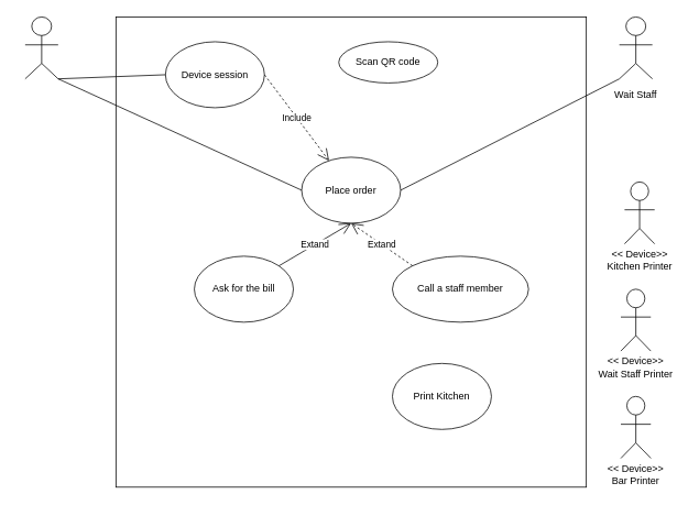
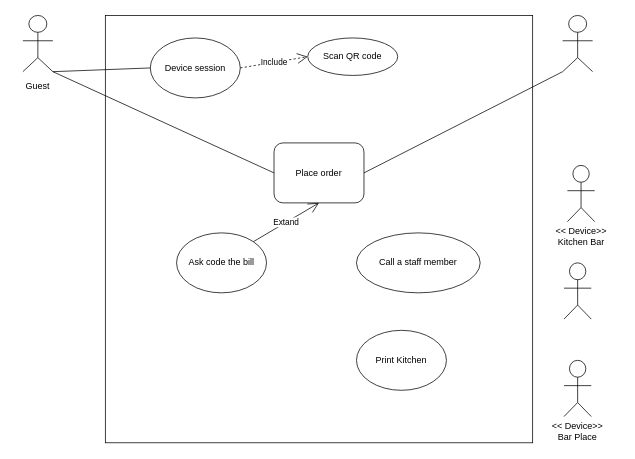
+ <mxCell id="13" value="Guest" style="text;html=1;strokeColor=none;fillColor=none;align=center;verticalAlign=middle;whiteSpace=wrap;rounded=0;" vertex="1" parent="11"><mxGeometry y="80" width="60" height="30" as="geometry" /></mxCell>
- <mxCell id="16" value="Wait Staff" style="text;html=1;strokeColor=none;fillColor=none;align=center;verticalAlign=middle;whiteSpace=wrap;rounded=0;" vertex="1" parent="14"><mxGeometry y="80" width="60" height="30" as="geometry" /></mxCell>
- <mxCell id="8" value="Include" style="endArrow=open;endSize=12;dashed=1;html=1;rounded=0;exitX=1;exitY=0.5;exitDx=0;exitDy=0;" edge="1" parent="1" source="3" target="4"><mxGeometry width="160" relative="1" as="geometry"><mxPoint x="300" y="134.5" as="sourcePoint" /><mxPoint x="460" y="134.5" as="targetPoint" /></mxGeometry></mxCell>
+ <mxCell id="8" value="Include" style="endArrow=open;endSize=12;dashed=1;html=1;rounded=0;entryX=0;entryY=0.5;entryDx=0;entryDy=0;exitX=1;exitY=0.5;exitDx=0;exitDy=0;" edge="1" parent="1" source="3" target="7"><mxGeometry width="160" relative="1" as="geometry"><mxPoint x="300" y="134.5" as="sourcePoint" /><mxPoint x="460" y="134.5" as="targetPoint" /></mxGeometry></mxCell>
- <mxCell id="4" value="Place&amp;nbsp;order" style="ellipse;whiteSpace=wrap;html=1;fillColor=none;" vertex="1" parent="1"><mxGeometry x="365" y="190" width="120" height="80" as="geometry" /></mxCell>
+ <mxCell id="4" value="Place&amp;nbsp;order" style="whiteSpace=wrap;html=1;fillColor=none;rounded=1;" vertex="1" parent="1"><mxGeometry x="365" y="190" width="120" height="80" as="geometry" /></mxCell>
- <mxCell id="19" value="Extand" style="endArrow=open;endSize=12;dashed=1;html=1;rounded=0;entryX=0.5;entryY=1;entryDx=0;entryDy=0;exitX=0;exitY=0;exitDx=0;exitDy=0;" edge="1" parent="1" source="5" target="4"><mxGeometry width="160" relative="1" as="geometry"><mxPoint x="362.426" y="331.716" as="sourcePoint" /><mxPoint x="425" y="280" as="targetPoint" /></mxGeometry></mxCell>
- <mxCell id="24" value="&amp;lt;&amp;lt; Device&amp;gt;&amp;gt;&lt;br&gt;Kitchen Printer" style="text;html=1;strokeColor=none;fillColor=none;align=center;verticalAlign=middle;whiteSpace=wrap;rounded=0;" vertex="1" parent="22"><mxGeometry x="4.55" y="80" width="100" height="30" as="geometry" /></mxCell>
+ <mxCell id="24" value="&amp;lt;&amp;lt; Device&amp;gt;&amp;gt;&lt;br&gt;Kitchen Bar" style="text;html=1;strokeColor=none;fillColor=none;align=center;verticalAlign=middle;whiteSpace=wrap;rounded=0;" vertex="1" parent="22"><mxGeometry x="4.55" y="80" width="100" height="30" as="geometry" /></mxCell>
- <mxCell id="6" value="Ask for the bill" style="ellipse;whiteSpace=wrap;html=1;fillColor=none;" vertex="1" parent="1"><mxGeometry x="235" y="310" width="120" height="80" as="geometry" /></mxCell>
+ <mxCell id="6" value="Ask code the bill" style="ellipse;whiteSpace=wrap;html=1;fillColor=none;" vertex="1" parent="1"><mxGeometry x="235" y="310" width="120" height="80" as="geometry" /></mxCell>
- <mxCell id="26" value="&amp;lt;&amp;lt; Device&amp;gt;&amp;gt;&lt;br&gt;Wait Staff Printer" style="text;html=1;strokeColor=none;fillColor=none;align=center;verticalAlign=middle;whiteSpace=wrap;rounded=0;" vertex="1" parent="1"><mxGeometry x="720" y="430" width="100" height="30" as="geometry" /></mxCell>
- <mxCell id="28" value="&amp;lt;&amp;lt; Device&amp;gt;&amp;gt;&lt;br&gt;Bar Printer" style="text;html=1;strokeColor=none;fillColor=none;align=center;verticalAlign=middle;whiteSpace=wrap;rounded=0;" vertex="1" parent="1"><mxGeometry x="720" y="560" width="100" height="30" as="geometry" /></mxCell>
+ <mxCell id="28" value="&amp;lt;&amp;lt; Device&amp;gt;&amp;gt;&lt;br&gt;Bar Place" style="text;html=1;strokeColor=none;fillColor=none;align=center;verticalAlign=middle;whiteSpace=wrap;rounded=0;" vertex="1" parent="1"><mxGeometry x="720" y="560" width="100" height="30" as="geometry" /></mxCell>
